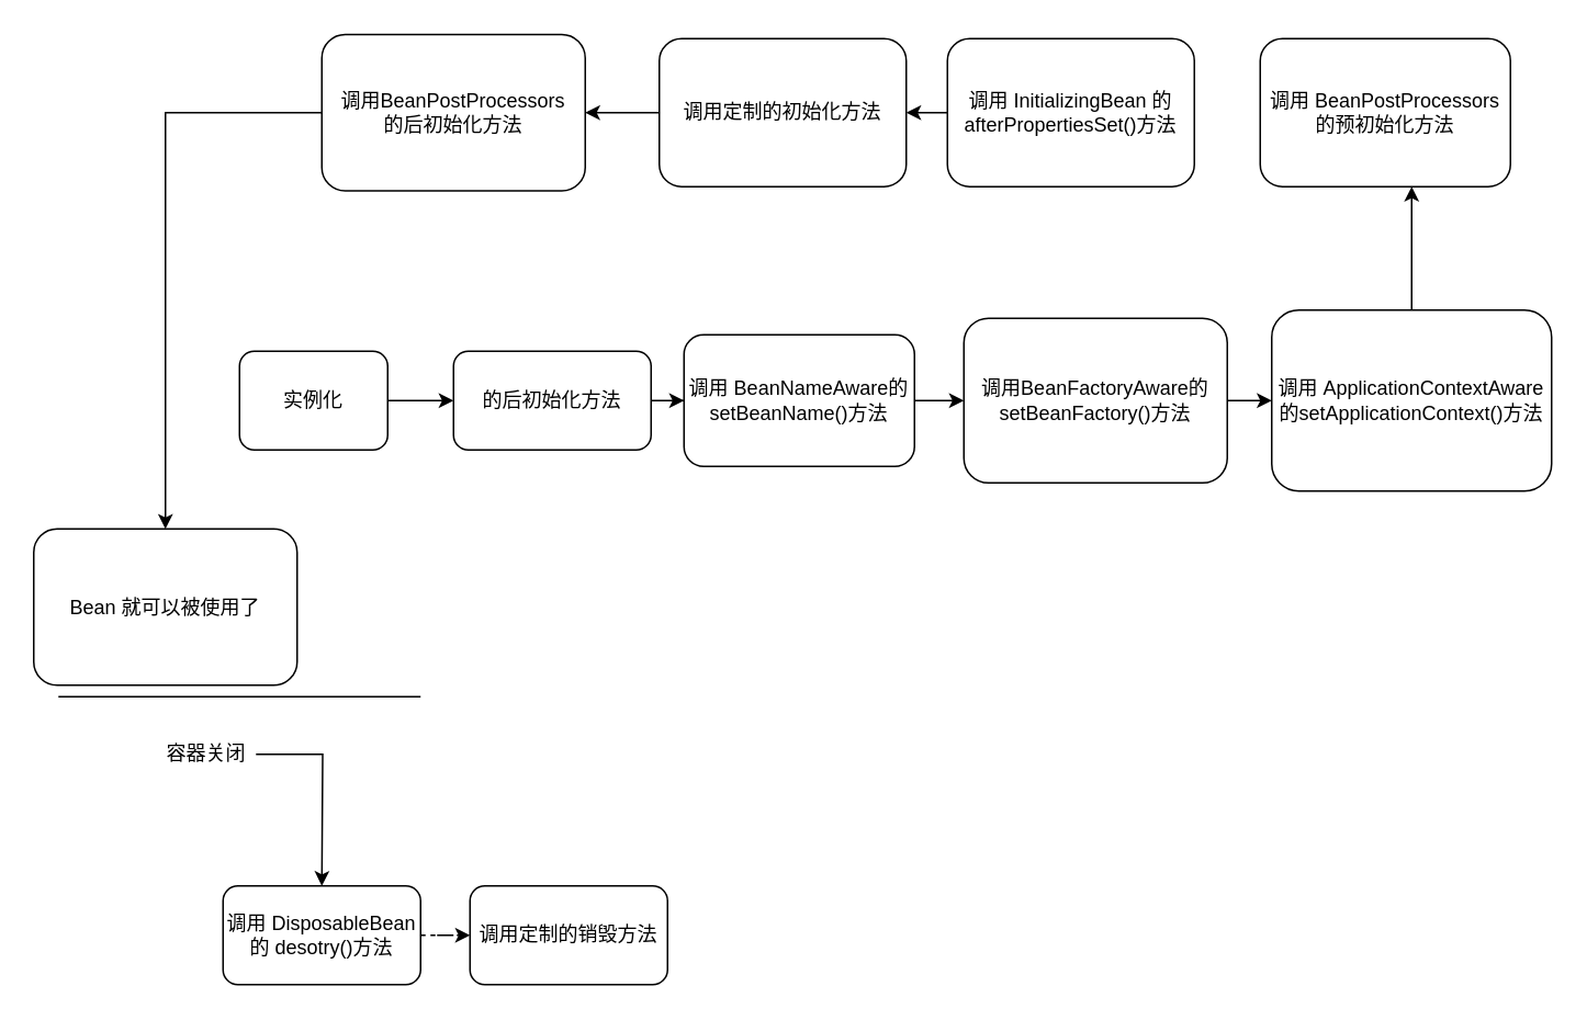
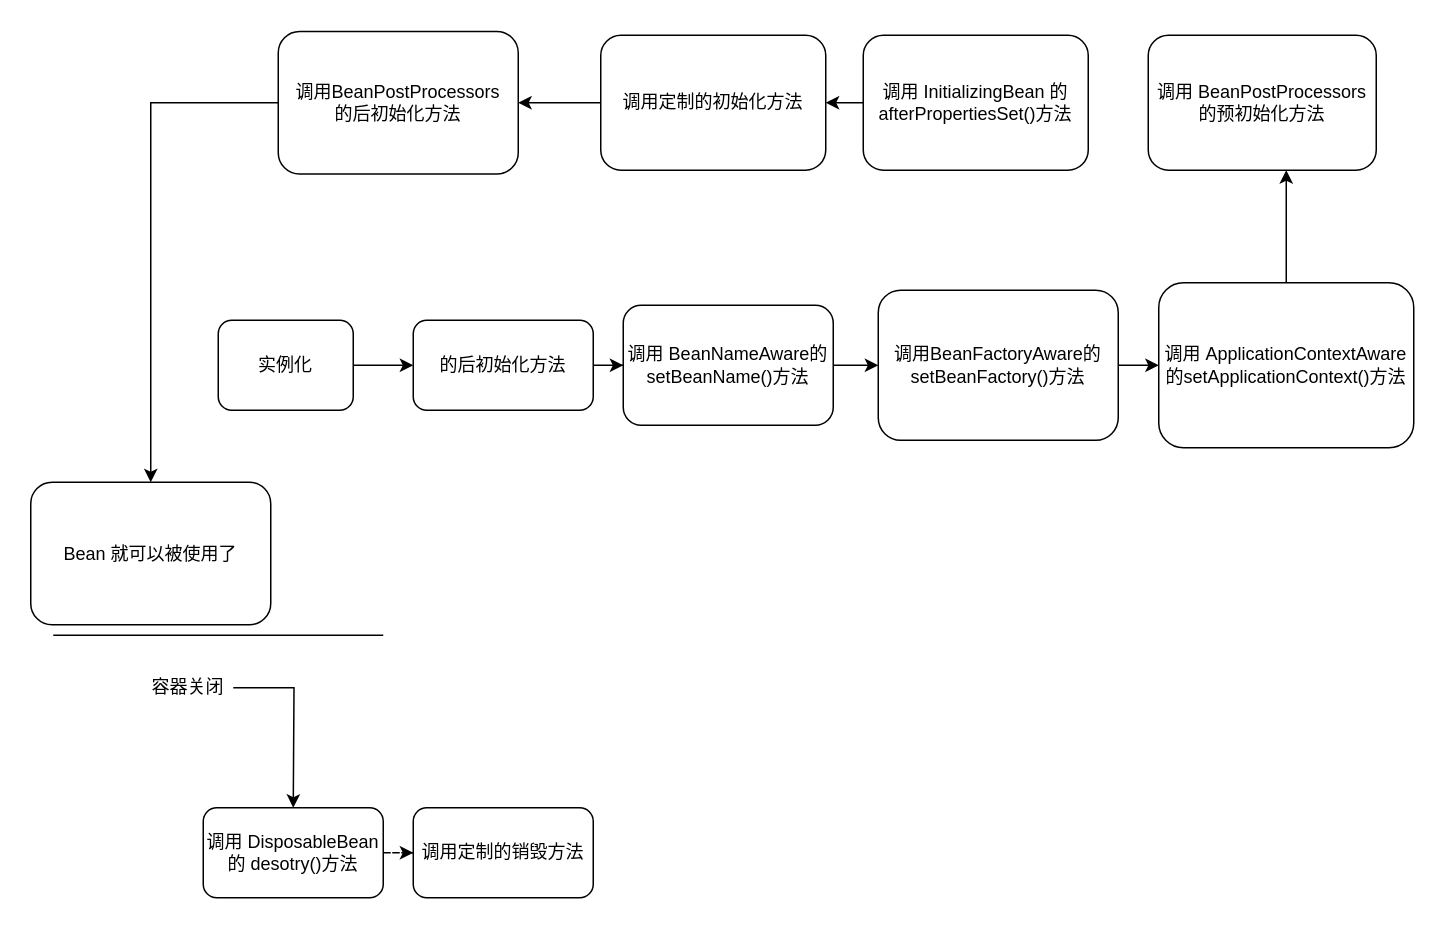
- <mxCell id="18" value="调用BeanPostProcessors&lt;br&gt;的后初始化方法" style="whiteSpace=wrap;html=1;rounded=1;" vertex="1" parent="1"><mxGeometry x="195" y="20.5" width="160" height="95" as="geometry" /></mxCell>
+ <mxCell id="18" value="调用BeanPostProcessors&lt;br&gt;的后初始化方法" style="whiteSpace=wrap;html=1;rounded=1;" vertex="1" parent="1"><mxGeometry x="185" y="20.5" width="160" height="95" as="geometry" /></mxCell>
- <mxCell id="25" value="调用定制的销毁方法" style="whiteSpace=wrap;html=1;rounded=1;" vertex="1" parent="1"><mxGeometry x="285" y="538" width="120" height="60" as="geometry" /></mxCell>
+ <mxCell id="25" value="调用定制的销毁方法" style="whiteSpace=wrap;html=1;rounded=1;" vertex="1" parent="1"><mxGeometry x="275" y="538" width="120" height="60" as="geometry" /></mxCell>
